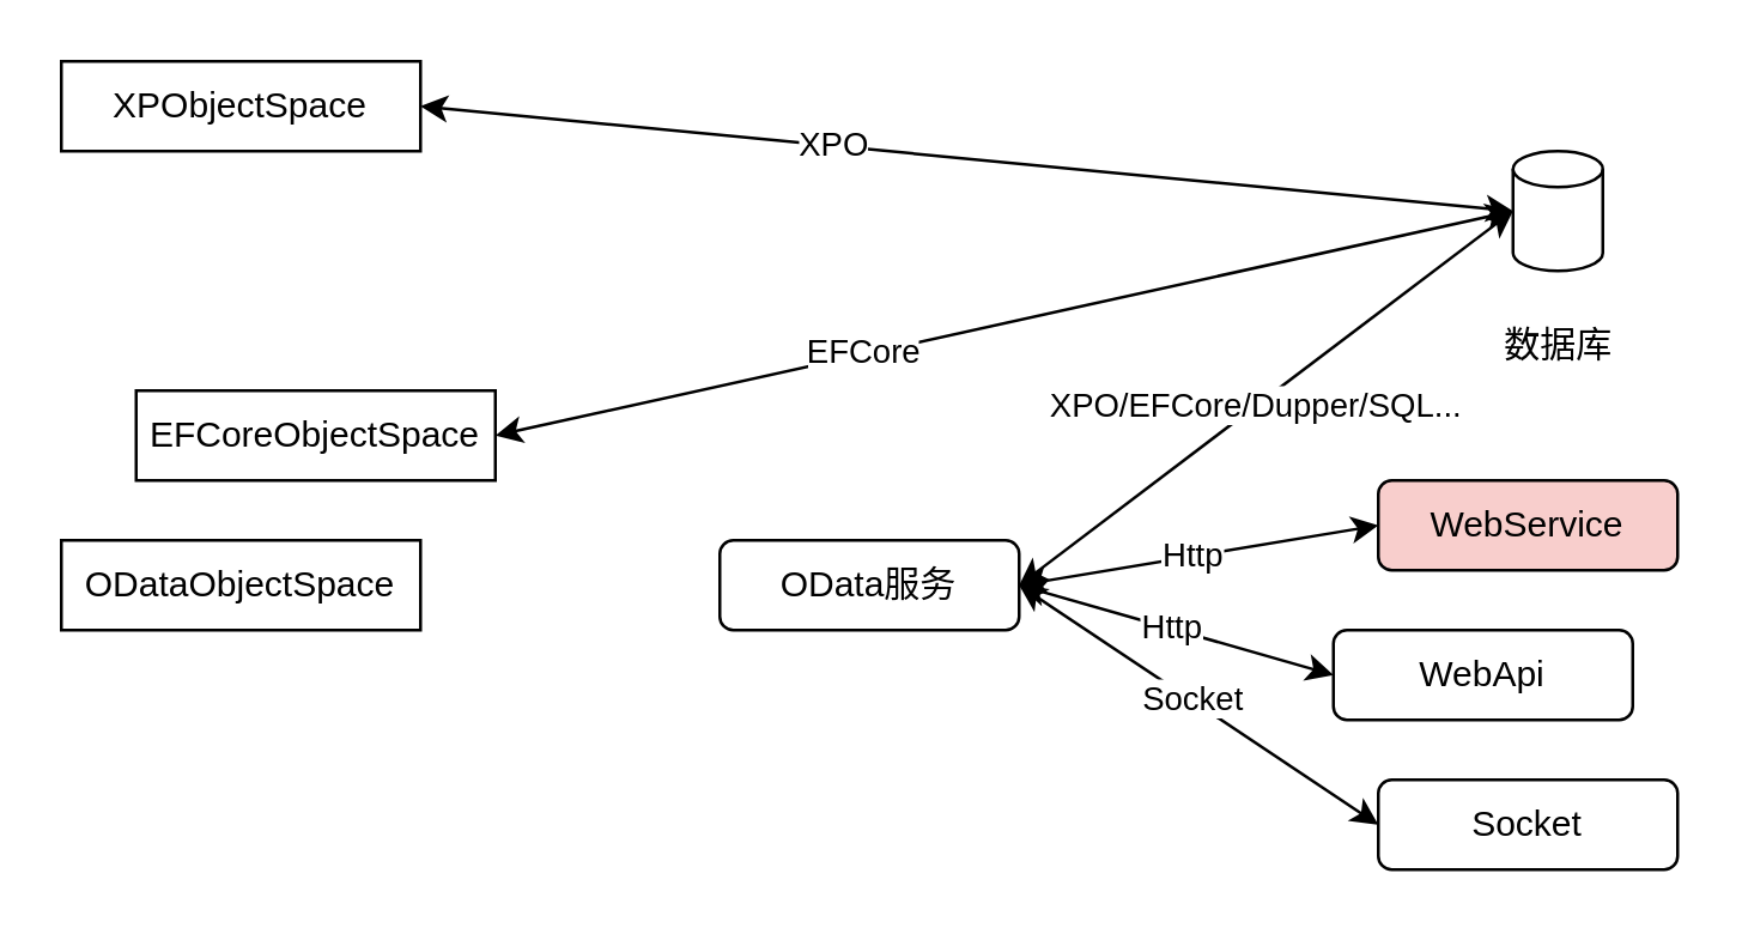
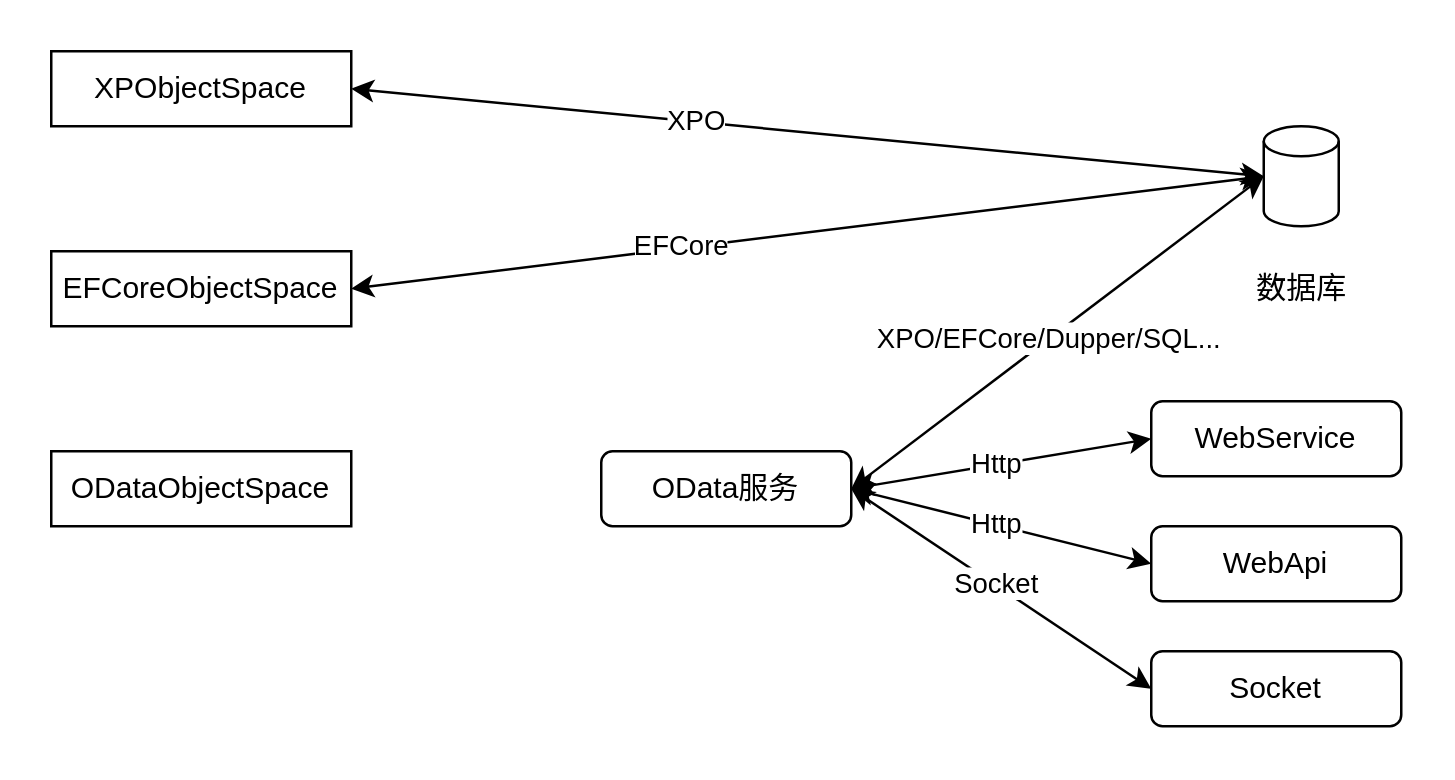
- <mxCell id="3" value="EFCoreObjectSpace" style="rounded=0;whiteSpace=wrap;html=1;" vertex="1" parent="1"><mxGeometry x="45" y="130" width="120" height="30" as="geometry" /></mxCell>
+ <mxCell id="3" value="EFCoreObjectSpace" style="rounded=0;whiteSpace=wrap;html=1;" vertex="1" parent="1"><mxGeometry x="20" y="100" width="120" height="30" as="geometry" /></mxCell>
- <mxCell id="14" value="WebService" style="rounded=1;whiteSpace=wrap;html=1;fillColor=#f8cecc;" vertex="1" parent="1"><mxGeometry x="460" y="160" width="100" height="30" as="geometry" /></mxCell>
+ <mxCell id="14" value="WebService" style="rounded=1;whiteSpace=wrap;html=1;" vertex="1" parent="1"><mxGeometry x="460" y="160" width="100" height="30" as="geometry" /></mxCell>
- <mxCell id="15" value="WebApi" style="rounded=1;whiteSpace=wrap;html=1;" vertex="1" parent="1"><mxGeometry x="445" y="210" width="100" height="30" as="geometry" /></mxCell>
+ <mxCell id="15" value="WebApi" style="rounded=1;whiteSpace=wrap;html=1;" vertex="1" parent="1"><mxGeometry x="460" y="210" width="100" height="30" as="geometry" /></mxCell>
